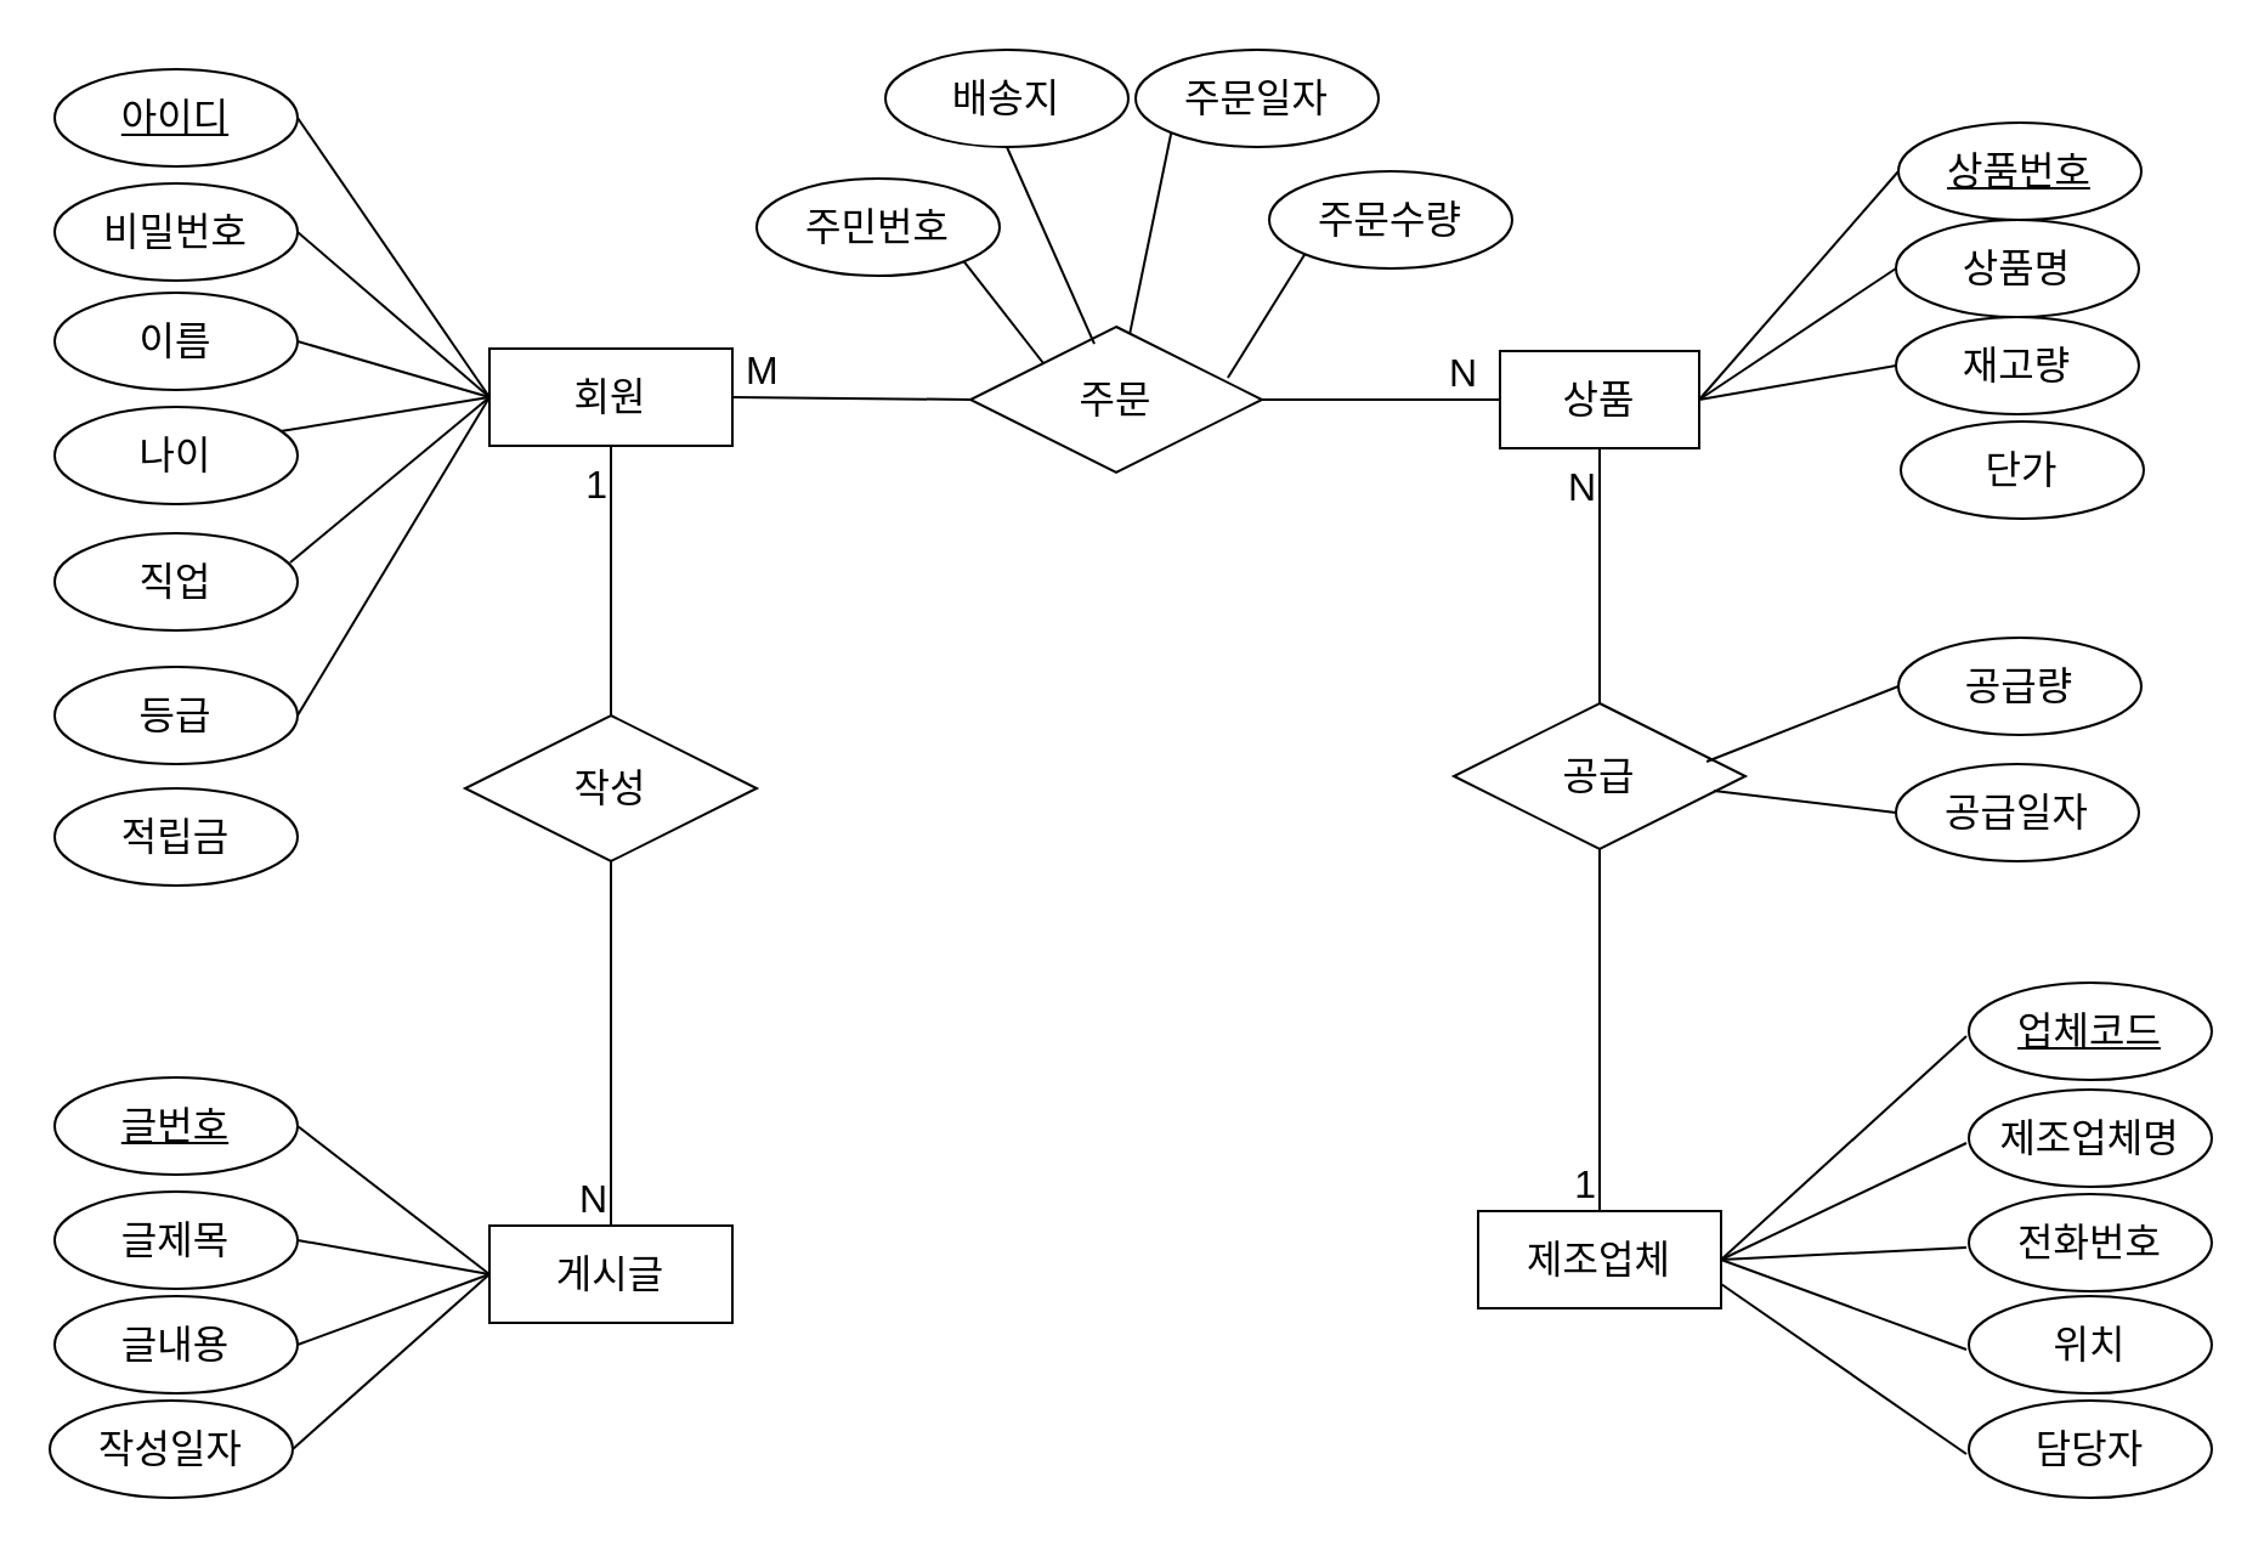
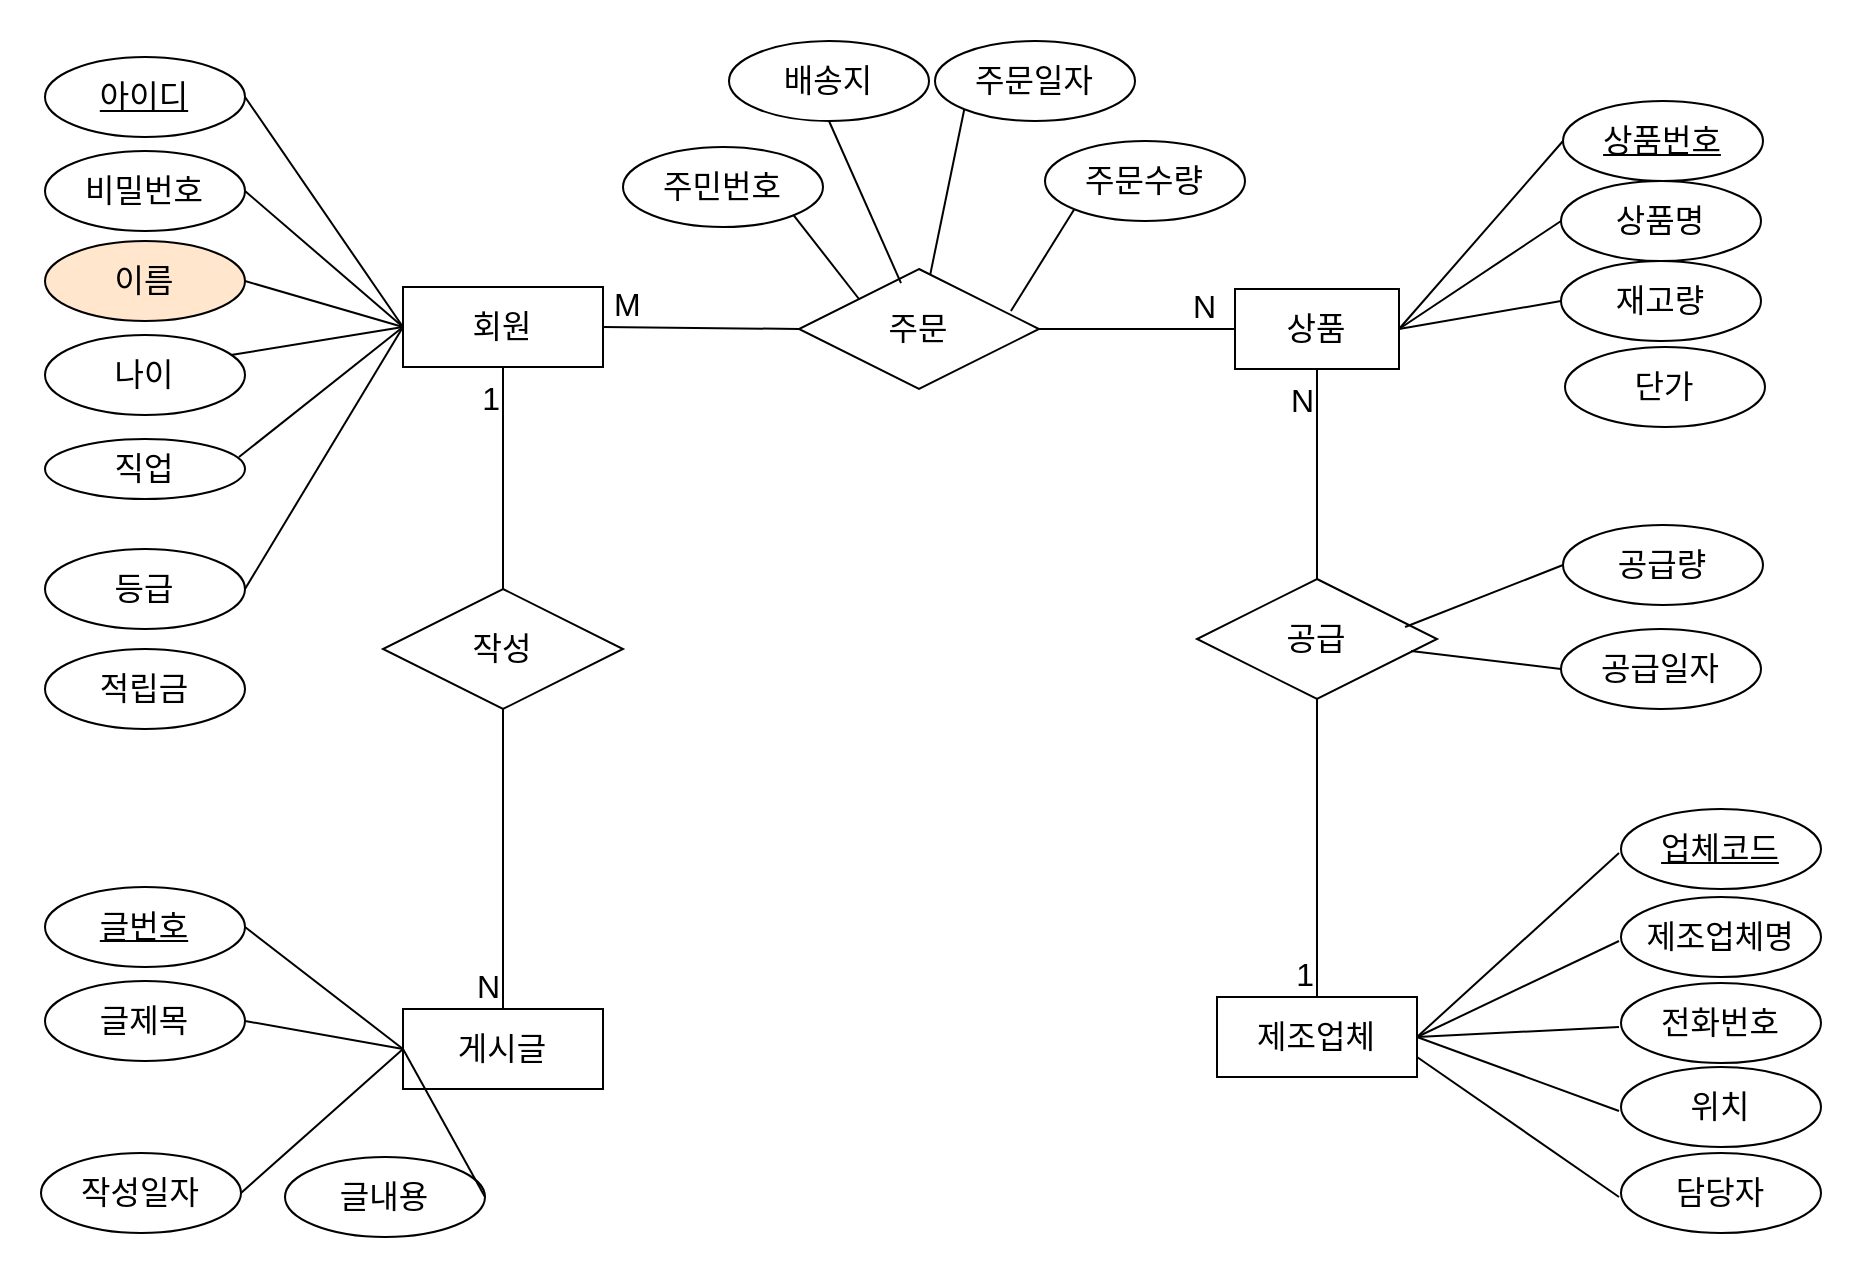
- <mxCell id="6" value="이름" style="ellipse;whiteSpace=wrap;html=1;align=center;fontSize=16;" vertex="1" parent="1"><mxGeometry x="22" y="120" width="100" height="40" as="geometry" /></mxCell>
+ <mxCell id="6" value="이름" style="ellipse;whiteSpace=wrap;html=1;align=center;fontSize=16;fillColor=#ffe6cc;" vertex="1" parent="1"><mxGeometry x="22" y="120" width="100" height="40" as="geometry" /></mxCell>
- <mxCell id="8" value="직업" style="ellipse;whiteSpace=wrap;html=1;align=center;fontSize=16;" vertex="1" parent="1"><mxGeometry x="22" y="219" width="100" height="40" as="geometry" /></mxCell>
+ <mxCell id="8" value="직업" style="ellipse;whiteSpace=wrap;html=1;align=center;fontSize=16;" vertex="1" parent="1"><mxGeometry x="22" y="219" width="100" height="30" as="geometry" /></mxCell>
- <mxCell id="28" value="글내용" style="ellipse;whiteSpace=wrap;html=1;align=center;fontSize=16;" vertex="1" parent="1"><mxGeometry x="22" y="533" width="100" height="40" as="geometry" /></mxCell>
+ <mxCell id="28" value="글내용" style="ellipse;whiteSpace=wrap;html=1;align=center;fontSize=16;" vertex="1" parent="1"><mxGeometry x="142" y="578" width="100" height="40" as="geometry" /></mxCell>
